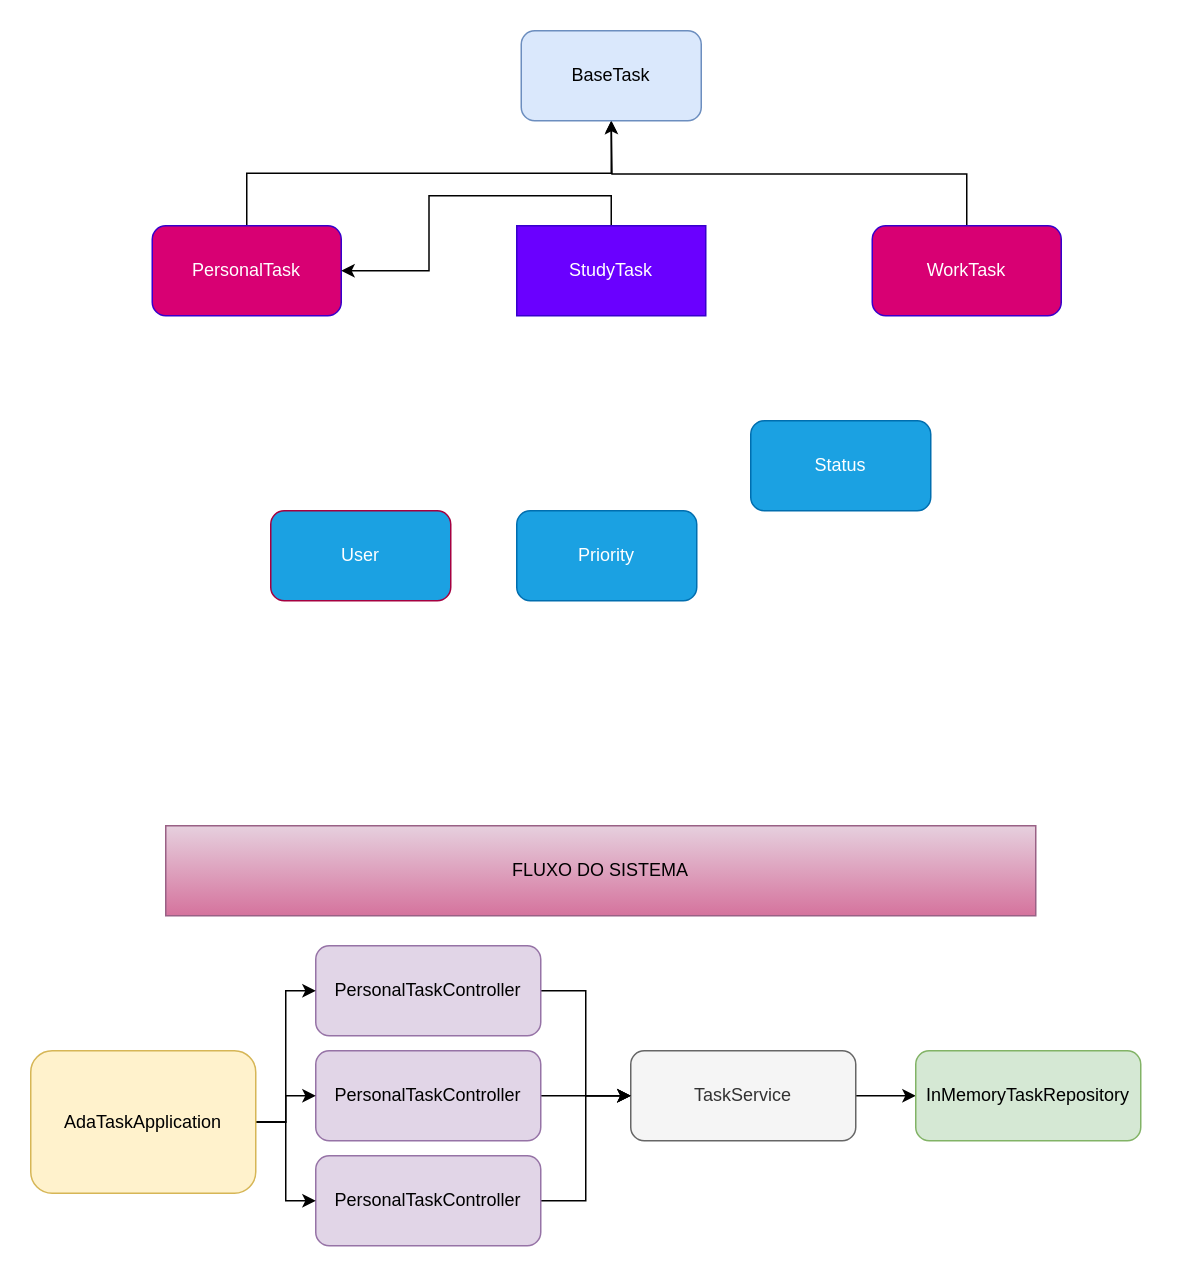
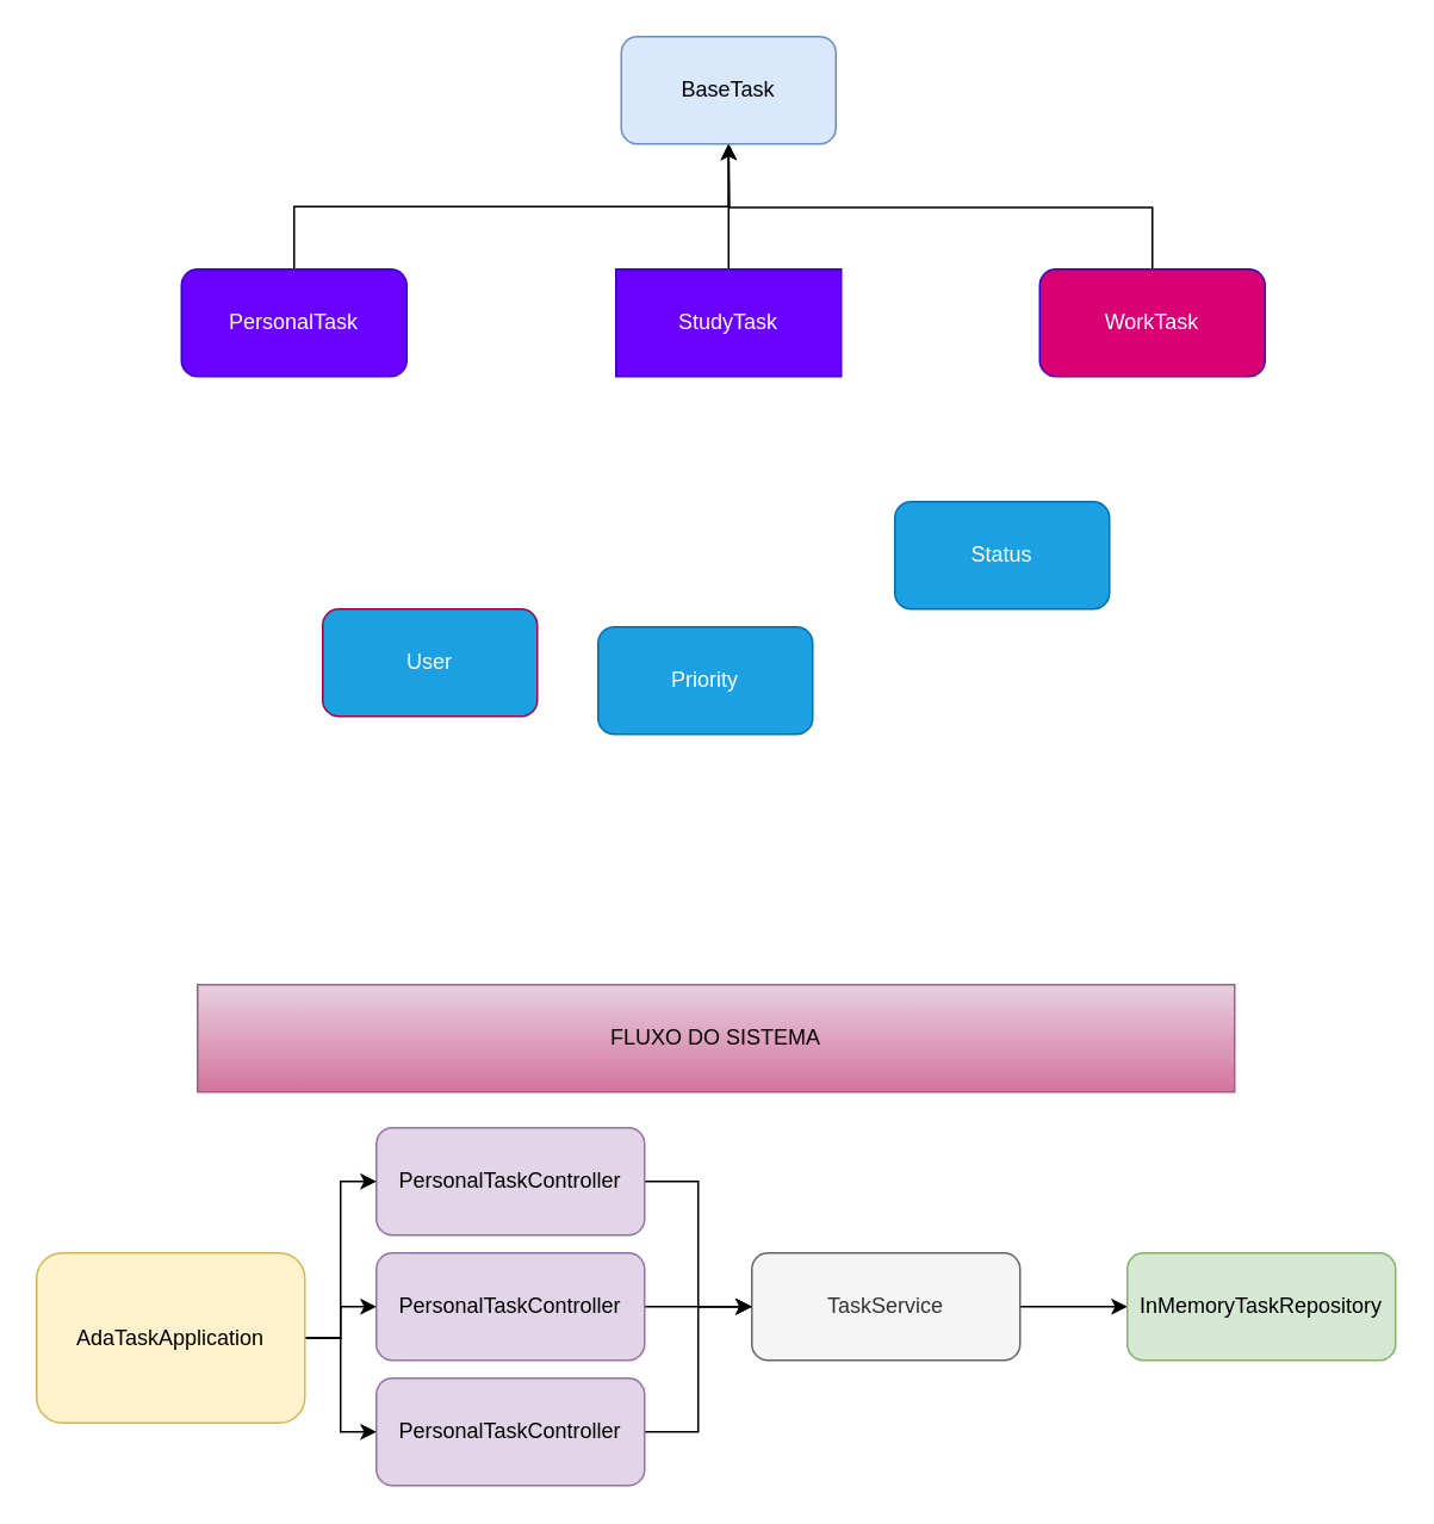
- <mxCell id="4" style="edgeStyle=orthogonalEdgeStyle;rounded=0;orthogonalLoop=1;jettySize=auto;html=1;exitX=0.5;exitY=0;exitDx=0;exitDy=0;" edge="1" parent="1" source="5" target="3"><mxGeometry relative="1" as="geometry" /></mxCell>
+ <mxCell id="4" style="edgeStyle=orthogonalEdgeStyle;rounded=0;orthogonalLoop=1;jettySize=auto;html=1;exitX=0.5;exitY=0;exitDx=0;exitDy=0;entryX=0.5;entryY=1;entryDx=0;entryDy=0;" edge="1" parent="1" source="5" target="8"><mxGeometry relative="1" as="geometry" /></mxCell>
- <mxCell id="3" value="PersonalTask" style="rounded=1;whiteSpace=wrap;html=1;fillColor=#d80073;strokeColor=#3700CC;fontColor=#ffffff;" vertex="1" parent="1"><mxGeometry x="101" y="150" width="126" height="60" as="geometry" /></mxCell>
+ <mxCell id="3" value="PersonalTask" style="rounded=1;whiteSpace=wrap;html=1;fillColor=#6a00ff;strokeColor=#3700CC;fontColor=#ffffff;" vertex="1" parent="1"><mxGeometry x="101" y="150" width="126" height="60" as="geometry" /></mxCell>
- <mxCell id="24" value="Priority" style="rounded=1;whiteSpace=wrap;html=1;fillColor=#1ba1e2;fontColor=#ffffff;strokeColor=#006EAF;" vertex="1" parent="1"><mxGeometry x="344" y="340" width="120" height="60" as="geometry" /></mxCell>
+ <mxCell id="24" value="Priority" style="rounded=1;whiteSpace=wrap;html=1;fillColor=#1ba1e2;fontColor=#ffffff;strokeColor=#006EAF;" vertex="1" parent="1"><mxGeometry x="334" y="350" width="120" height="60" as="geometry" /></mxCell>
- <mxCell id="11" value="InMemoryTaskRepository" style="rounded=1;whiteSpace=wrap;html=1;fillColor=#d5e8d4;strokeColor=#82b366;" vertex="1" parent="1"><mxGeometry x="610" y="700" width="150" height="60" as="geometry" /></mxCell>
+ <mxCell id="11" value="InMemoryTaskRepository" style="rounded=1;whiteSpace=wrap;html=1;fillColor=#d5e8d4;strokeColor=#82b366;" vertex="1" parent="1"><mxGeometry x="630" y="700" width="150" height="60" as="geometry" /></mxCell>
